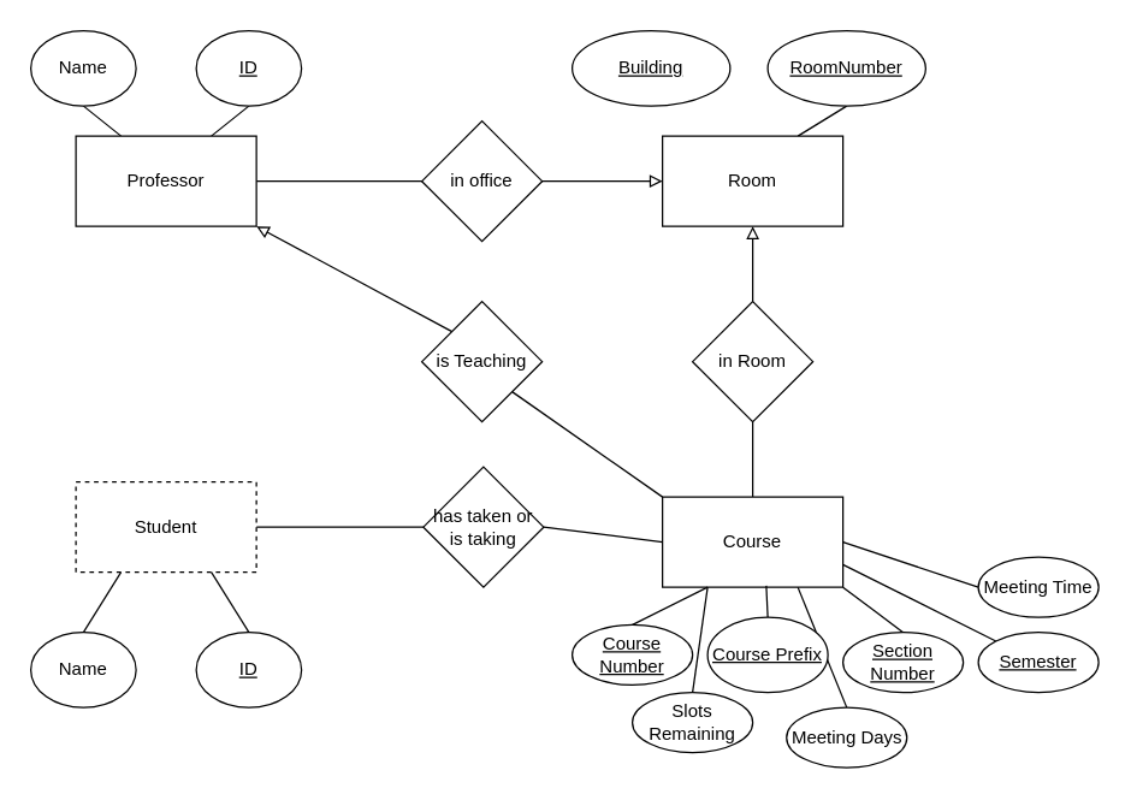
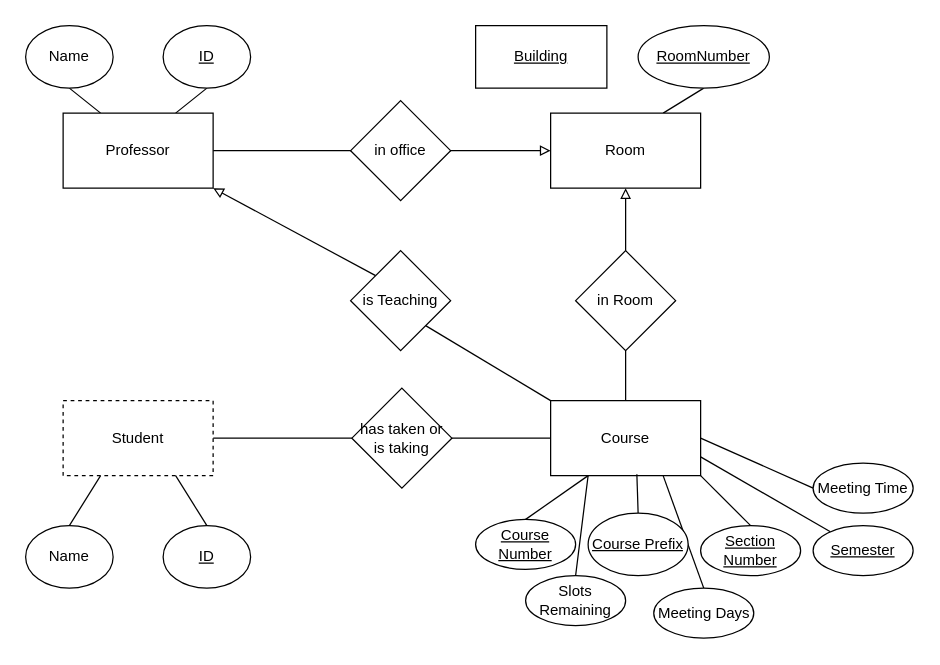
- <mxCell id="20" value="&lt;u&gt;Building&lt;/u&gt;" style="ellipse;whiteSpace=wrap;html=1;" vertex="1" parent="1"><mxGeometry x="380" y="20" width="105" height="50" as="geometry" /></mxCell>
+ <mxCell id="20" value="&lt;u&gt;Building&lt;/u&gt;" style="whiteSpace=wrap;html=1;rounded=0;" vertex="1" parent="1"><mxGeometry x="380" y="20" width="105" height="50" as="geometry" /></mxCell>
- <mxCell id="14" value="Course" style="rounded=0;whiteSpace=wrap;html=1;" vertex="1" parent="1"><mxGeometry x="440" y="330" width="120" height="60" as="geometry" /></mxCell>
+ <mxCell id="14" value="Course" style="rounded=0;whiteSpace=wrap;html=1;" vertex="1" parent="1"><mxGeometry x="440" y="320" width="120" height="60" as="geometry" /></mxCell>
